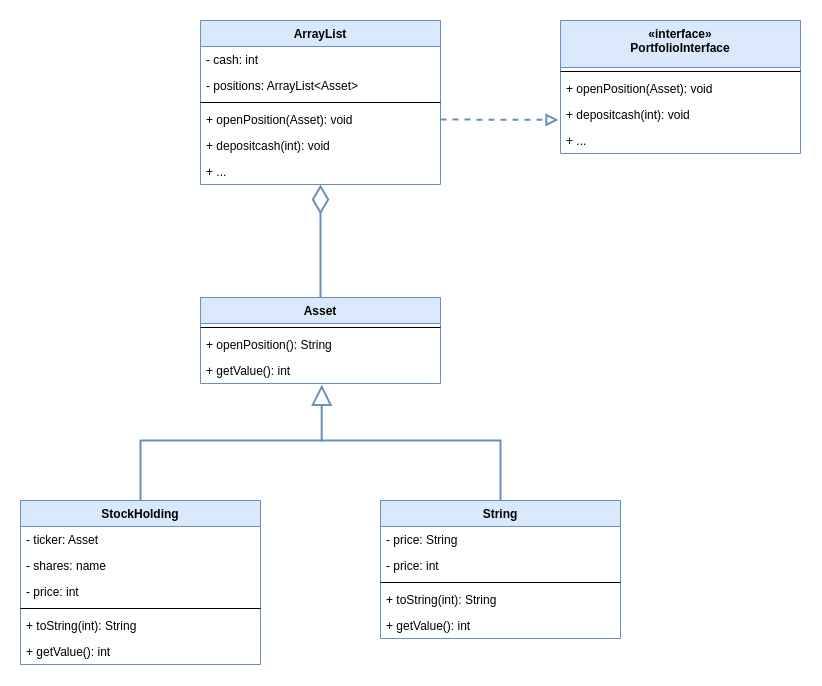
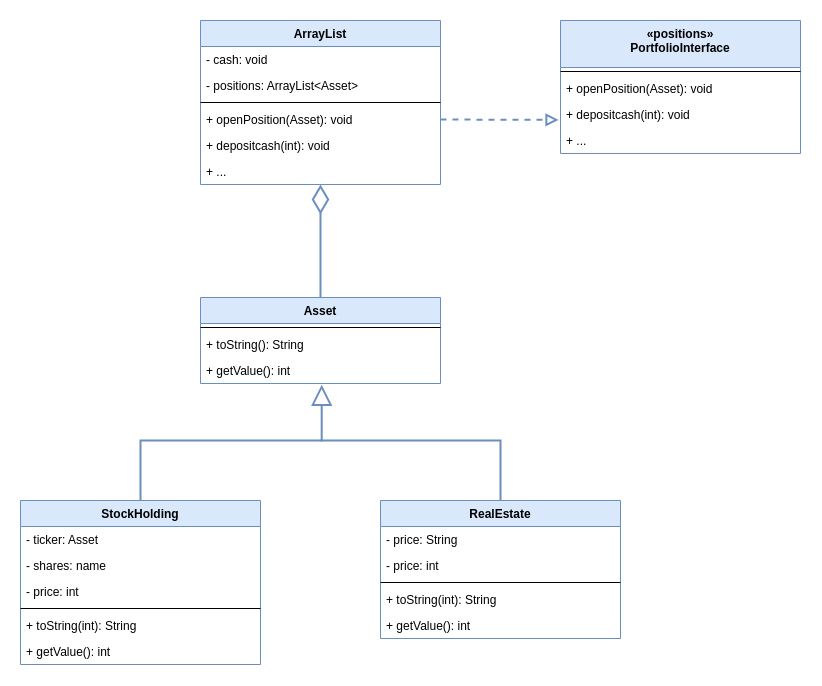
- <mxCell id="14" value="«interface»&#10;PortfolioInterface" style="swimlane;fontStyle=1;align=center;verticalAlign=top;childLayout=stackLayout;horizontal=1;startSize=47;horizontalStack=0;resizeParent=1;resizeParentMax=0;resizeLast=0;collapsible=1;marginBottom=0;fillColor=#dae8fc;strokeColor=#6c8ebf;fontFamily=Helvetica;" vertex="1" parent="1"><mxGeometry x="560" y="20" width="240" height="133" as="geometry" /></mxCell>
+ <mxCell id="14" value="«positions»&#10;PortfolioInterface" style="swimlane;fontStyle=1;align=center;verticalAlign=top;childLayout=stackLayout;horizontal=1;startSize=47;horizontalStack=0;resizeParent=1;resizeParentMax=0;resizeLast=0;collapsible=1;marginBottom=0;fillColor=#dae8fc;strokeColor=#6c8ebf;fontFamily=Helvetica;" vertex="1" parent="1"><mxGeometry x="560" y="20" width="240" height="133" as="geometry" /></mxCell>
- <mxCell id="3" value="- cash: int" style="text;strokeColor=none;fillColor=none;align=left;verticalAlign=top;spacingLeft=4;spacingRight=4;overflow=hidden;rotatable=0;points=[[0,0.5],[1,0.5]];portConstraint=eastwest;" parent="2" vertex="1"><mxGeometry y="26" width="240" height="26" as="geometry" /></mxCell>
+ <mxCell id="3" value="- cash: void" style="text;strokeColor=none;fillColor=none;align=left;verticalAlign=top;spacingLeft=4;spacingRight=4;overflow=hidden;rotatable=0;points=[[0,0.5],[1,0.5]];portConstraint=eastwest;" parent="2" vertex="1"><mxGeometry y="26" width="240" height="26" as="geometry" /></mxCell>
- <mxCell id="11" value="+ openPosition(): String" style="text;strokeColor=none;fillColor=none;align=left;verticalAlign=top;spacingLeft=4;spacingRight=4;overflow=hidden;rotatable=0;points=[[0,0.5],[1,0.5]];portConstraint=eastwest;" parent="9" vertex="1"><mxGeometry y="34" width="240" height="26" as="geometry" /></mxCell>
+ <mxCell id="11" value="+ toString(): String" style="text;strokeColor=none;fillColor=none;align=left;verticalAlign=top;spacingLeft=4;spacingRight=4;overflow=hidden;rotatable=0;points=[[0,0.5],[1,0.5]];portConstraint=eastwest;" parent="9" vertex="1"><mxGeometry y="34" width="240" height="26" as="geometry" /></mxCell>
- <mxCell id="27" value="String" style="swimlane;fontStyle=1;align=center;verticalAlign=top;childLayout=stackLayout;horizontal=1;startSize=26;horizontalStack=0;resizeParent=1;resizeParentMax=0;resizeLast=0;collapsible=1;marginBottom=0;fillColor=#dae8fc;strokeColor=#6c8ebf;" vertex="1" parent="1"><mxGeometry x="380" y="500" width="240" height="138" as="geometry" /></mxCell>
+ <mxCell id="27" value="RealEstate" style="swimlane;fontStyle=1;align=center;verticalAlign=top;childLayout=stackLayout;horizontal=1;startSize=26;horizontalStack=0;resizeParent=1;resizeParentMax=0;resizeLast=0;collapsible=1;marginBottom=0;fillColor=#dae8fc;strokeColor=#6c8ebf;" vertex="1" parent="1"><mxGeometry x="380" y="500" width="240" height="138" as="geometry" /></mxCell>
